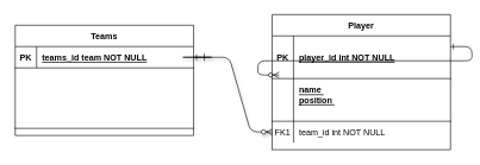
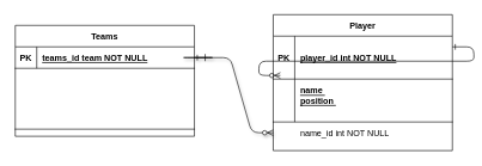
- <mxCell id="12" value="FK1" style="shape=partialRectangle;overflow=hidden;connectable=0;fillColor=none;top=0;left=0;bottom=0;right=0;" vertex="1" parent="11"><mxGeometry width="30" height="30" as="geometry" /></mxCell>
- <mxCell id="13" value="team_id int NOT NULL" style="shape=partialRectangle;overflow=hidden;connectable=0;fillColor=none;top=0;left=0;bottom=0;right=0;align=left;spacingLeft=6;" vertex="1" parent="11"><mxGeometry x="30" width="220" height="30" as="geometry" /></mxCell>
+ <mxCell id="13" value="name_id int NOT NULL" style="shape=partialRectangle;overflow=hidden;connectable=0;fillColor=none;top=0;left=0;bottom=0;right=0;align=left;spacingLeft=6;" vertex="1" parent="11"><mxGeometry x="30" width="220" height="30" as="geometry" /></mxCell>
